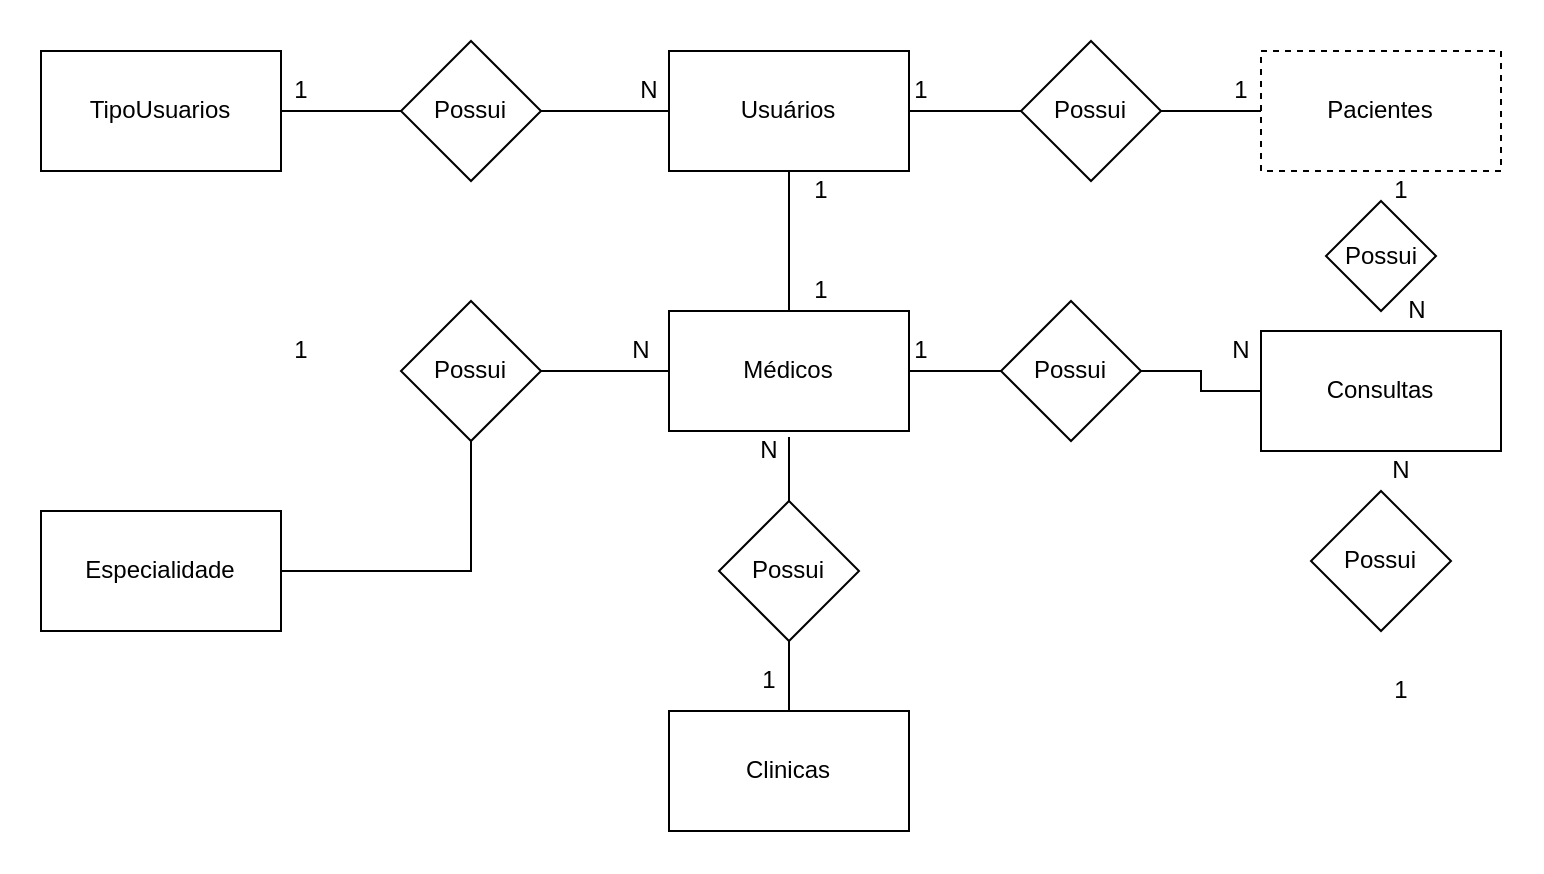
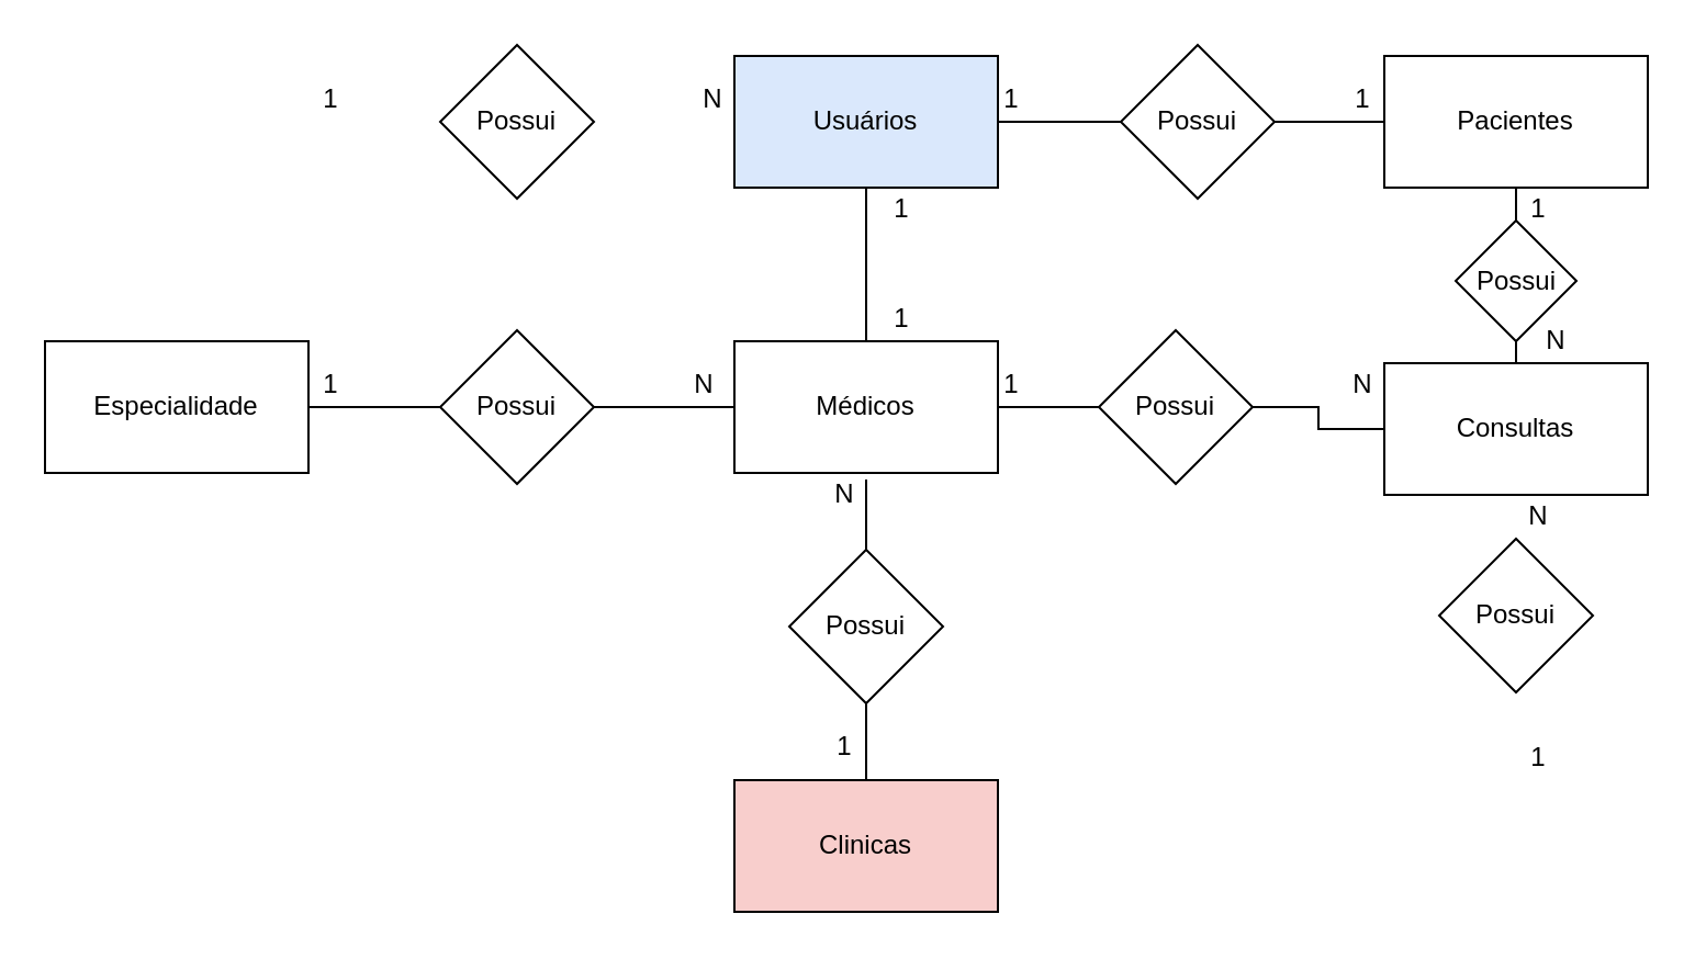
- <mxCell id="7" value="TipoUsuarios" style="rounded=0;whiteSpace=wrap;html=1;" vertex="1" parent="1"><mxGeometry x="20" y="25" width="120" height="60" as="geometry" /></mxCell>
- <mxCell id="6" style="edgeStyle=orthogonalEdgeStyle;rounded=0;orthogonalLoop=1;jettySize=auto;html=1;exitX=1;exitY=0.5;exitDx=0;exitDy=0;entryX=0;entryY=0.5;entryDx=0;entryDy=0;endArrow=none;endFill=0;" edge="1" parent="1" source="7" target="5"><mxGeometry relative="1" as="geometry" /></mxCell>
- <mxCell id="5" value="Usuários" style="rounded=0;whiteSpace=wrap;html=1;" vertex="1" parent="1"><mxGeometry x="334" y="25" width="120" height="60" as="geometry" /></mxCell>
+ <mxCell id="5" value="Usuários" style="rounded=0;whiteSpace=wrap;html=1;fillColor=#dae8fc;" vertex="1" parent="1"><mxGeometry x="334" y="25" width="120" height="60" as="geometry" /></mxCell>
- <mxCell id="11" value="Pacientes" style="rounded=0;whiteSpace=wrap;html=1;dashed=1;" vertex="1" parent="1"><mxGeometry x="630" y="25" width="120" height="60" as="geometry" /></mxCell>
+ <mxCell id="11" value="Pacientes" style="rounded=0;whiteSpace=wrap;html=1;" vertex="1" parent="1"><mxGeometry x="630" y="25" width="120" height="60" as="geometry" /></mxCell>
+ <mxCell id="10" value="" style="edgeStyle=orthogonalEdgeStyle;rounded=0;orthogonalLoop=1;jettySize=auto;html=1;endArrow=none;endFill=0;" edge="1" parent="1" source="11" target="2"><mxGeometry relative="1" as="geometry" /></mxCell>
- <mxCell id="15" value="Especialidade" style="rounded=0;whiteSpace=wrap;html=1;" vertex="1" parent="1"><mxGeometry x="20" y="255" width="120" height="60" as="geometry" /></mxCell>
+ <mxCell id="15" value="Especialidade" style="rounded=0;whiteSpace=wrap;html=1;" vertex="1" parent="1"><mxGeometry x="20" y="155" width="120" height="60" as="geometry" /></mxCell>
- <mxCell id="9" value="Clinicas" style="rounded=0;whiteSpace=wrap;html=1;" vertex="1" parent="1"><mxGeometry x="334" y="355" width="120" height="60" as="geometry" /></mxCell>
+ <mxCell id="9" value="Clinicas" style="rounded=0;whiteSpace=wrap;html=1;fillColor=#f8cecc;" vertex="1" parent="1"><mxGeometry x="334" y="355" width="120" height="60" as="geometry" /></mxCell>
